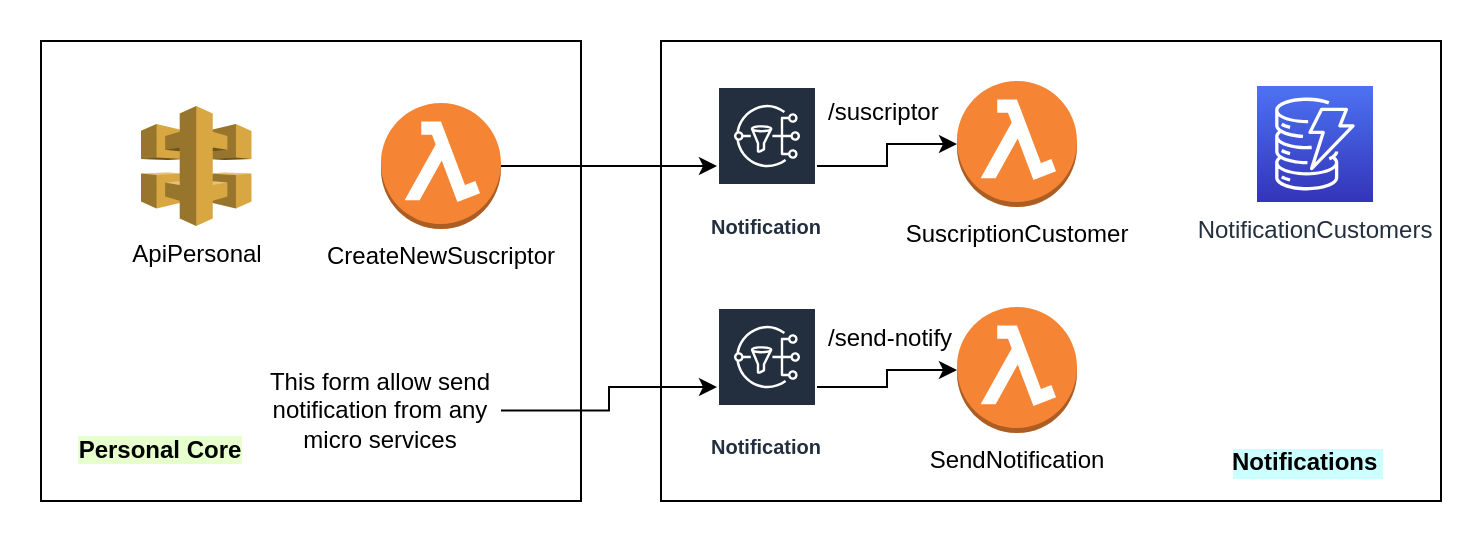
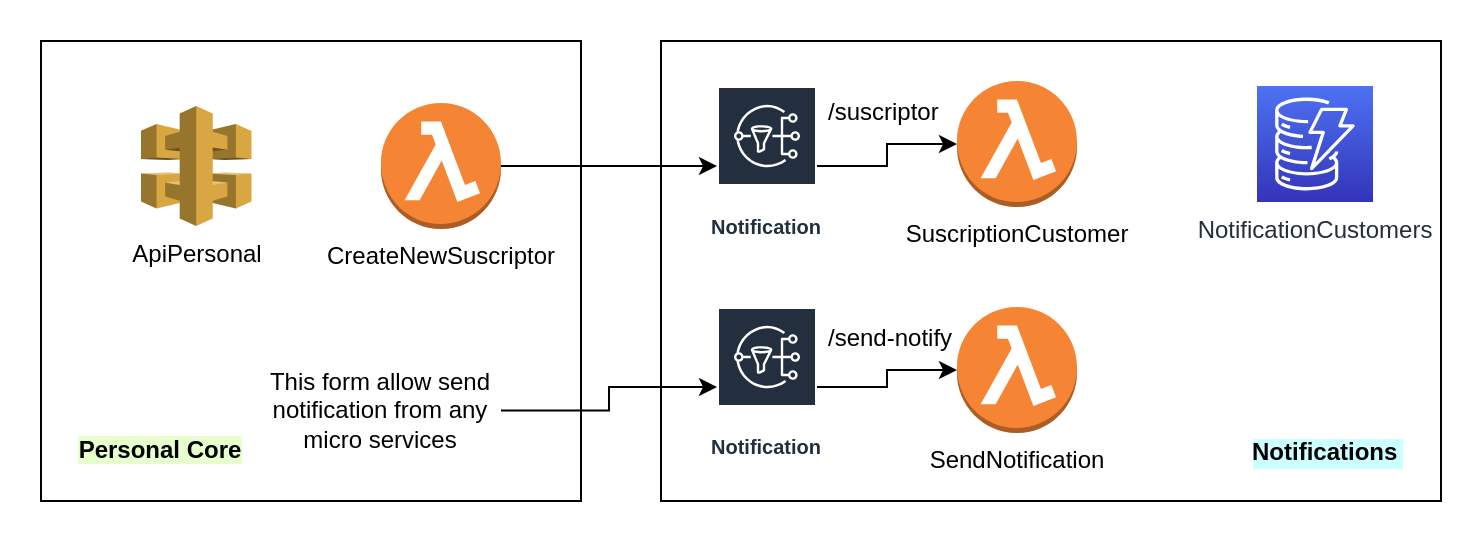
- <mxCell id="13" value="Notifications" style="text;strokeColor=none;fillColor=none;align=left;verticalAlign=middle;spacingLeft=4;spacingRight=4;overflow=hidden;points=[[0,0.5],[1,0.5]];portConstraint=eastwest;rotatable=0;fontStyle=1;rounded=0;labelBackgroundColor=#CCFFFF;" vertex="1" parent="1"><mxGeometry x="610" y="215" width="88" height="30" as="geometry" /></mxCell>
+ <mxCell id="13" value="Notifications" style="text;strokeColor=none;fillColor=none;align=left;verticalAlign=middle;spacingLeft=4;spacingRight=4;overflow=hidden;points=[[0,0.5],[1,0.5]];portConstraint=eastwest;rotatable=0;fontStyle=1;rounded=0;labelBackgroundColor=#CCFFFF;" vertex="1" parent="1"><mxGeometry x="620" y="210" width="88" height="30" as="geometry" /></mxCell>
